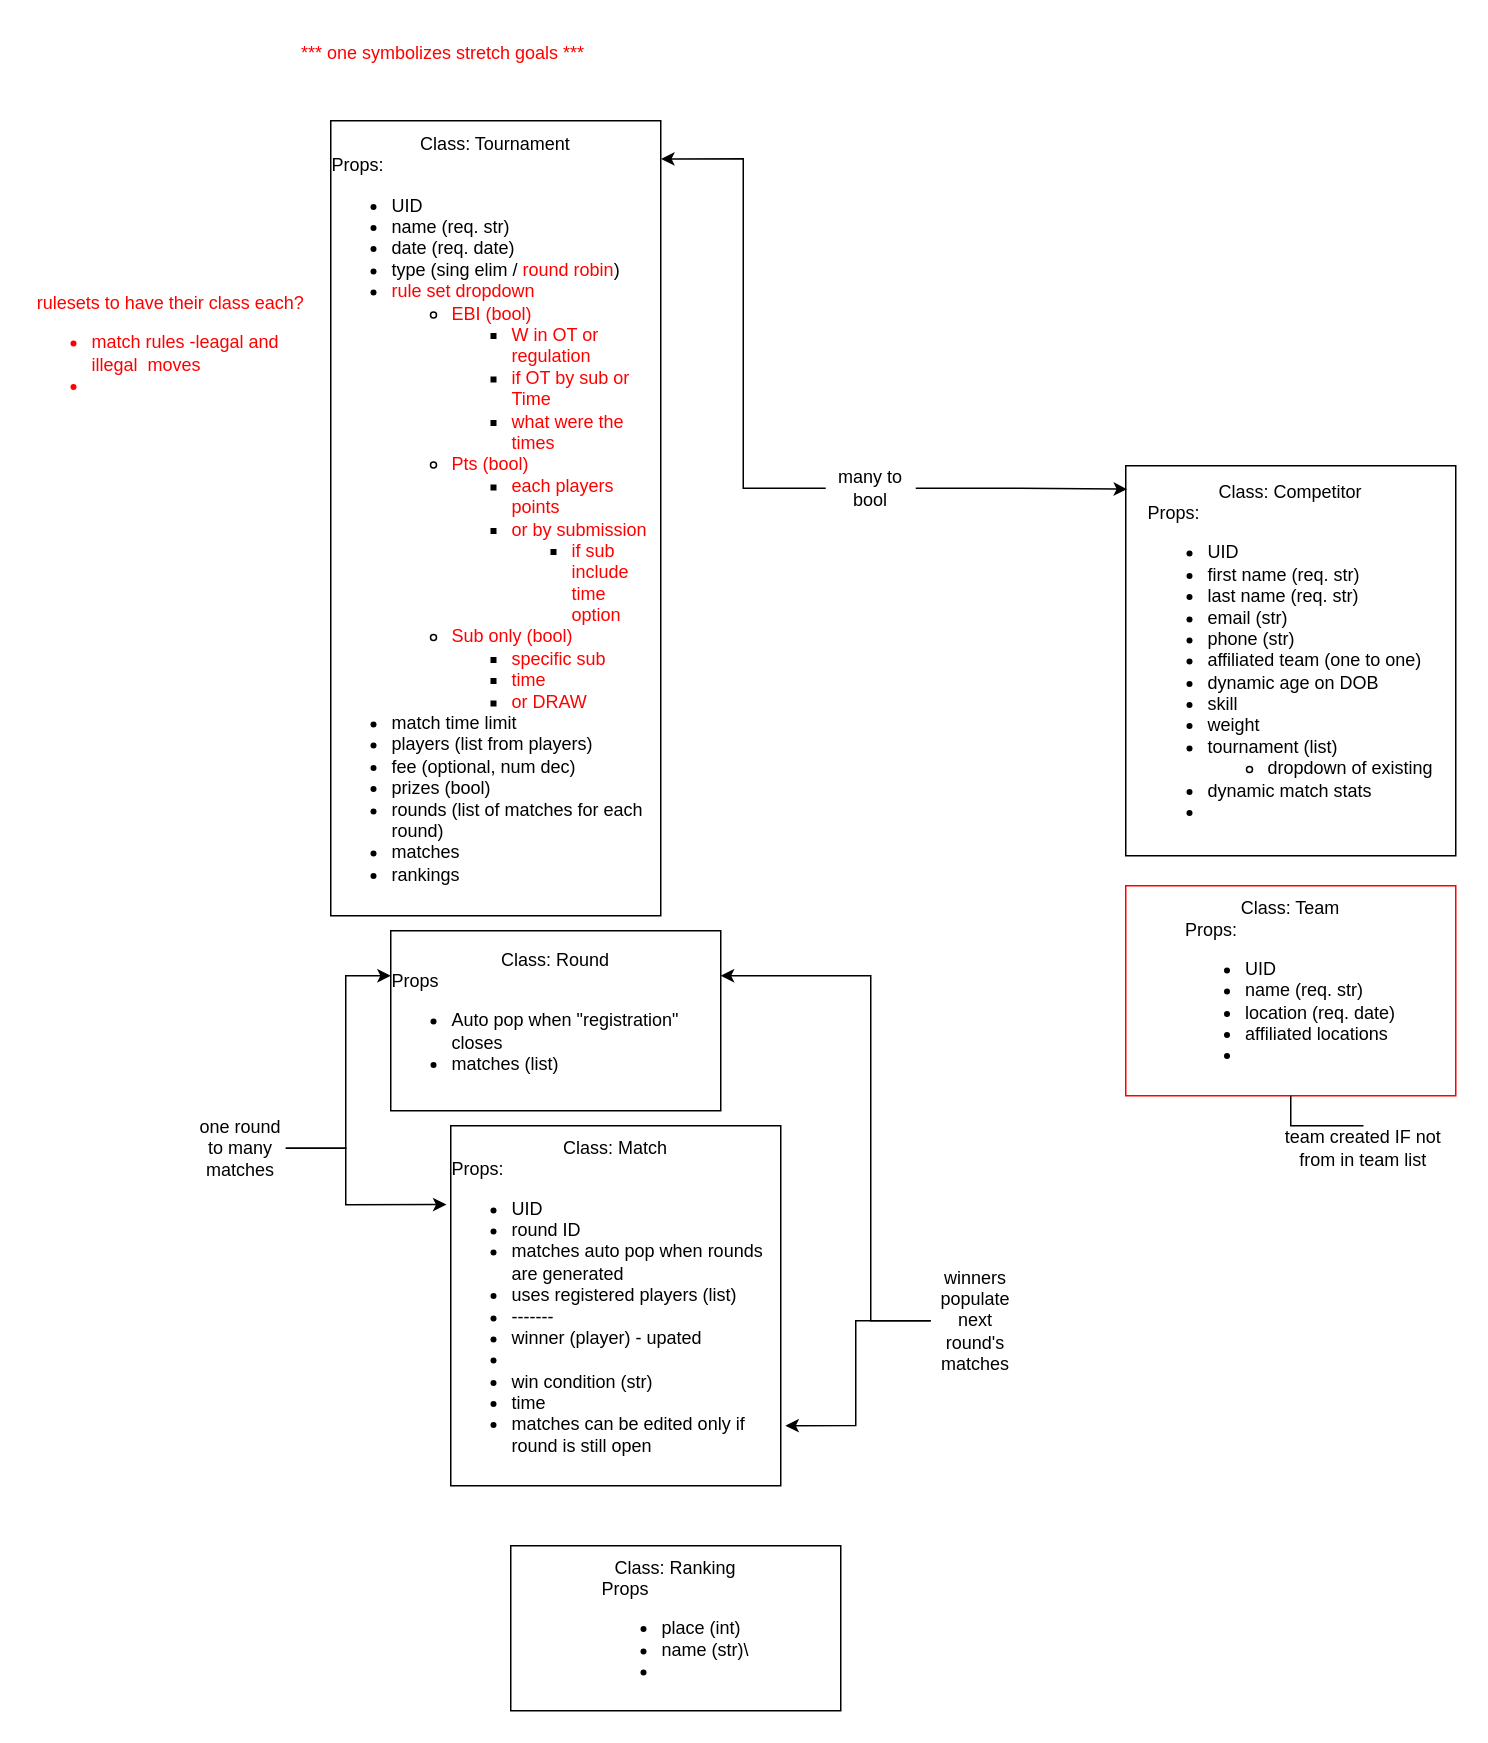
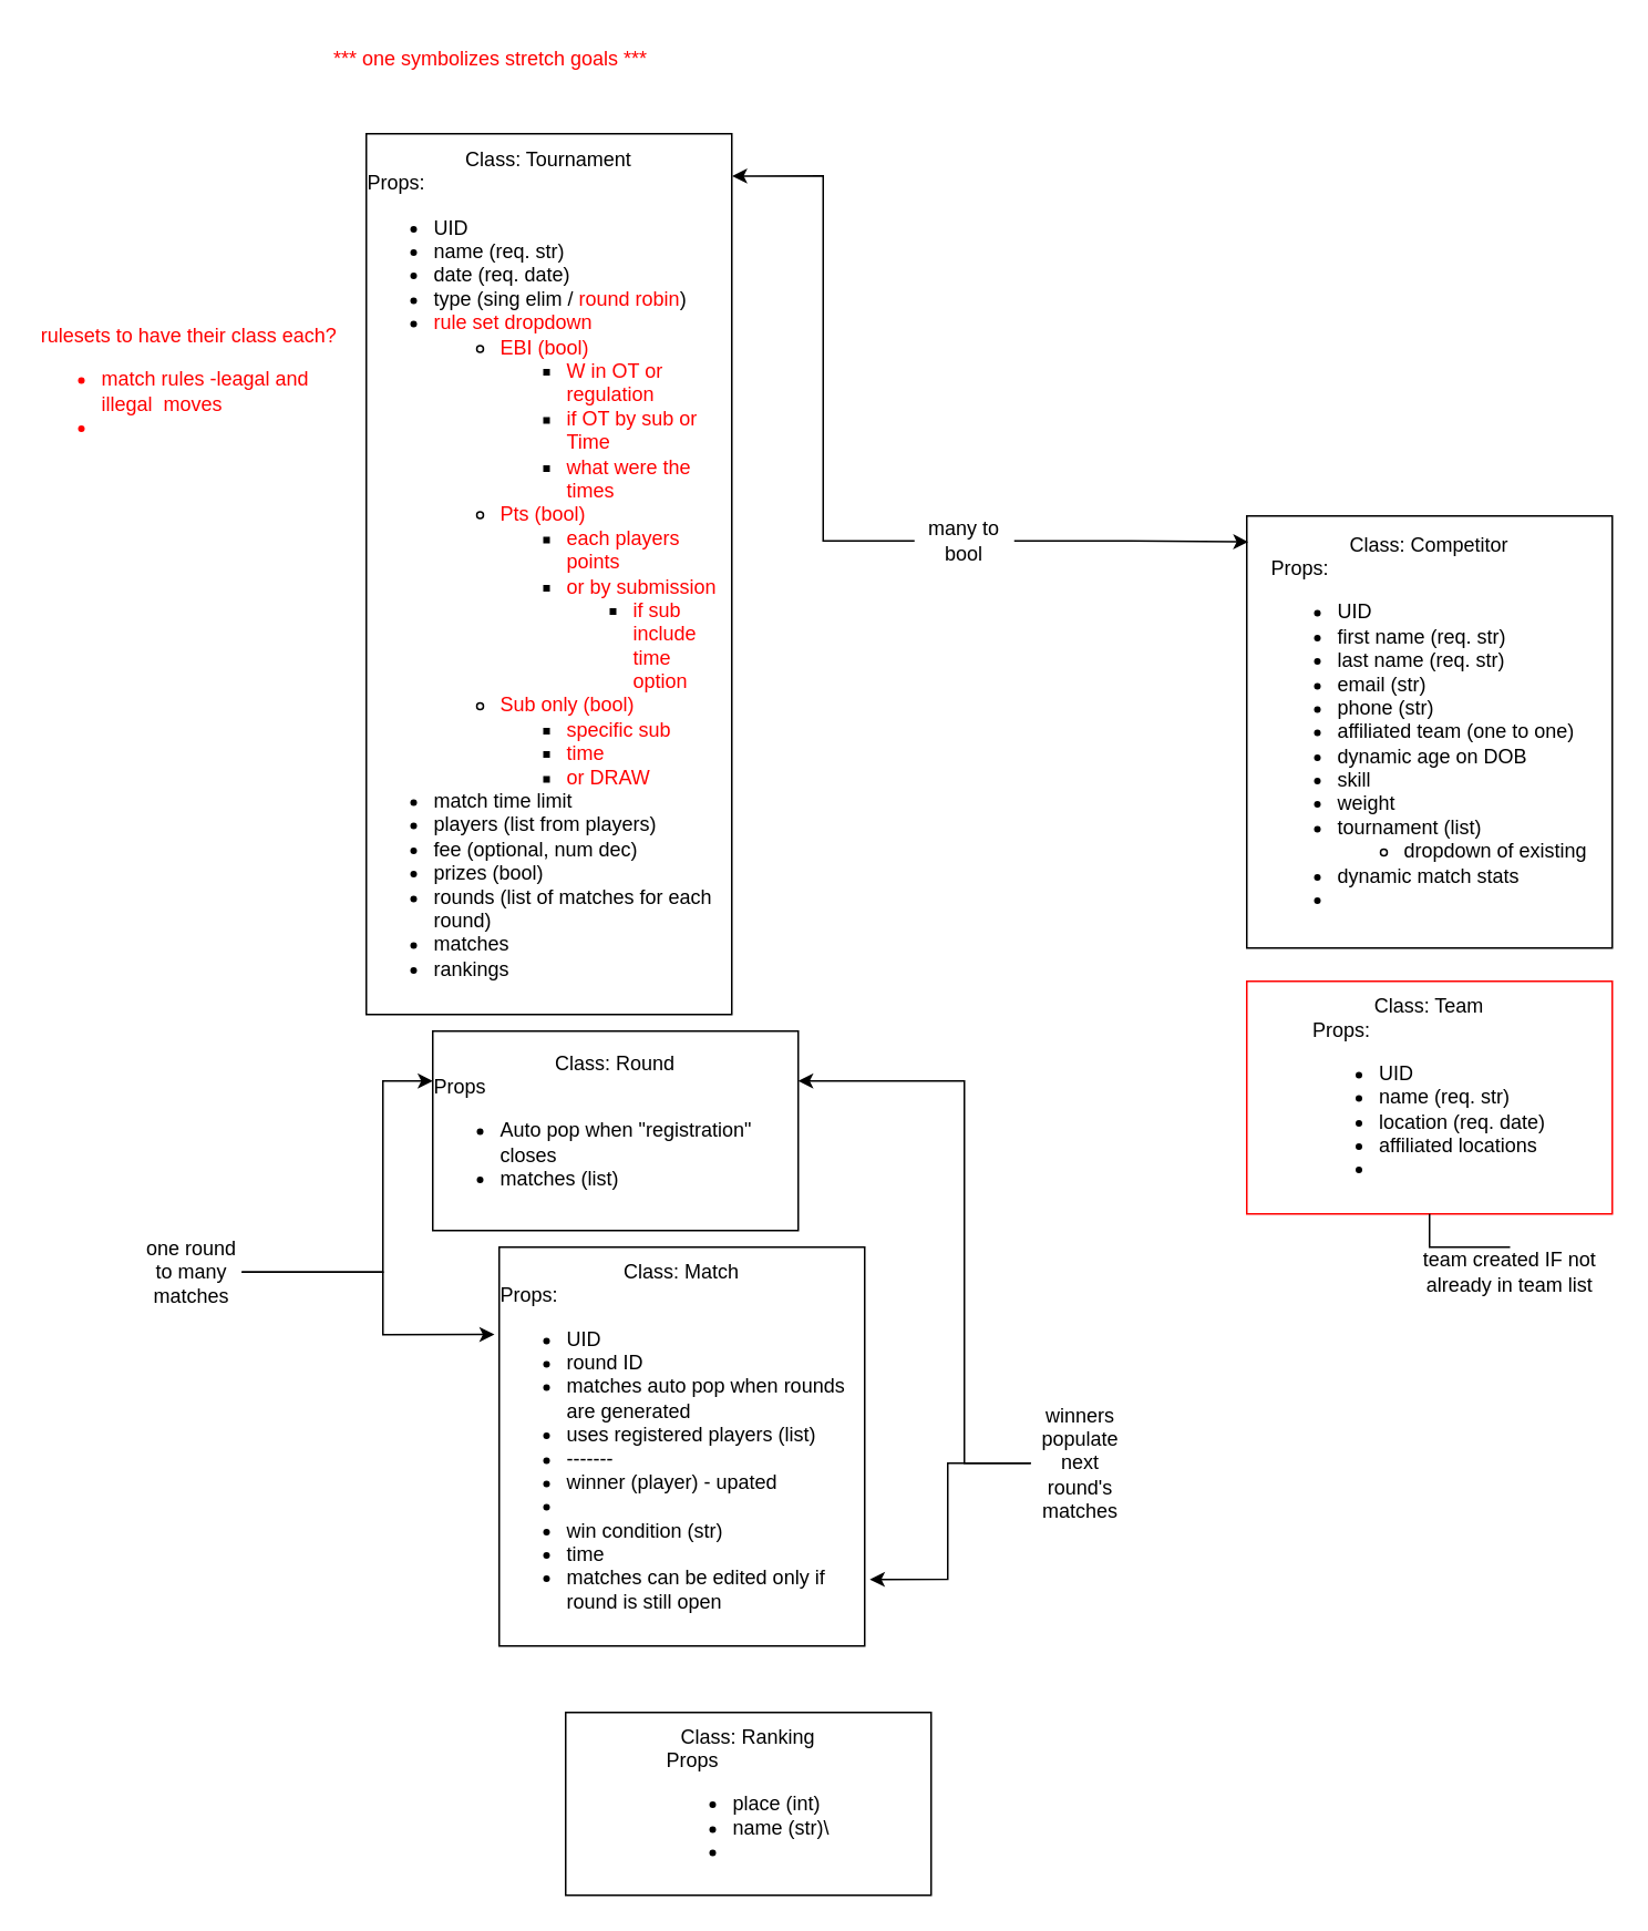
- <mxCell id="16" value="one round to many matches" style="text;html=1;strokeColor=none;fillColor=none;align=center;verticalAlign=middle;whiteSpace=wrap;rounded=0;fontColor=#000000;" vertex="1" parent="1"><mxGeometry x="130" y="735" width="60" height="60" as="geometry" /></mxCell>
+ <mxCell id="16" value="one round to many matches" style="text;html=1;strokeColor=none;fillColor=none;align=center;verticalAlign=middle;whiteSpace=wrap;rounded=0;fontColor=#000000;" vertex="1" parent="1"><mxGeometry x="85" y="735" width="60" height="60" as="geometry" /></mxCell>
- <mxCell id="10" value="team created IF not from in team list" style="text;html=1;strokeColor=none;fillColor=none;align=center;verticalAlign=middle;whiteSpace=wrap;rounded=0;fontColor=#000000;" vertex="1" parent="1"><mxGeometry x="847" y="750" width="123" height="30" as="geometry" /></mxCell>
+ <mxCell id="10" value="team created IF not already in team list" style="text;html=1;strokeColor=none;fillColor=none;align=center;verticalAlign=middle;whiteSpace=wrap;rounded=0;fontColor=#000000;" vertex="1" parent="1"><mxGeometry x="847" y="750" width="123" height="30" as="geometry" /></mxCell>
